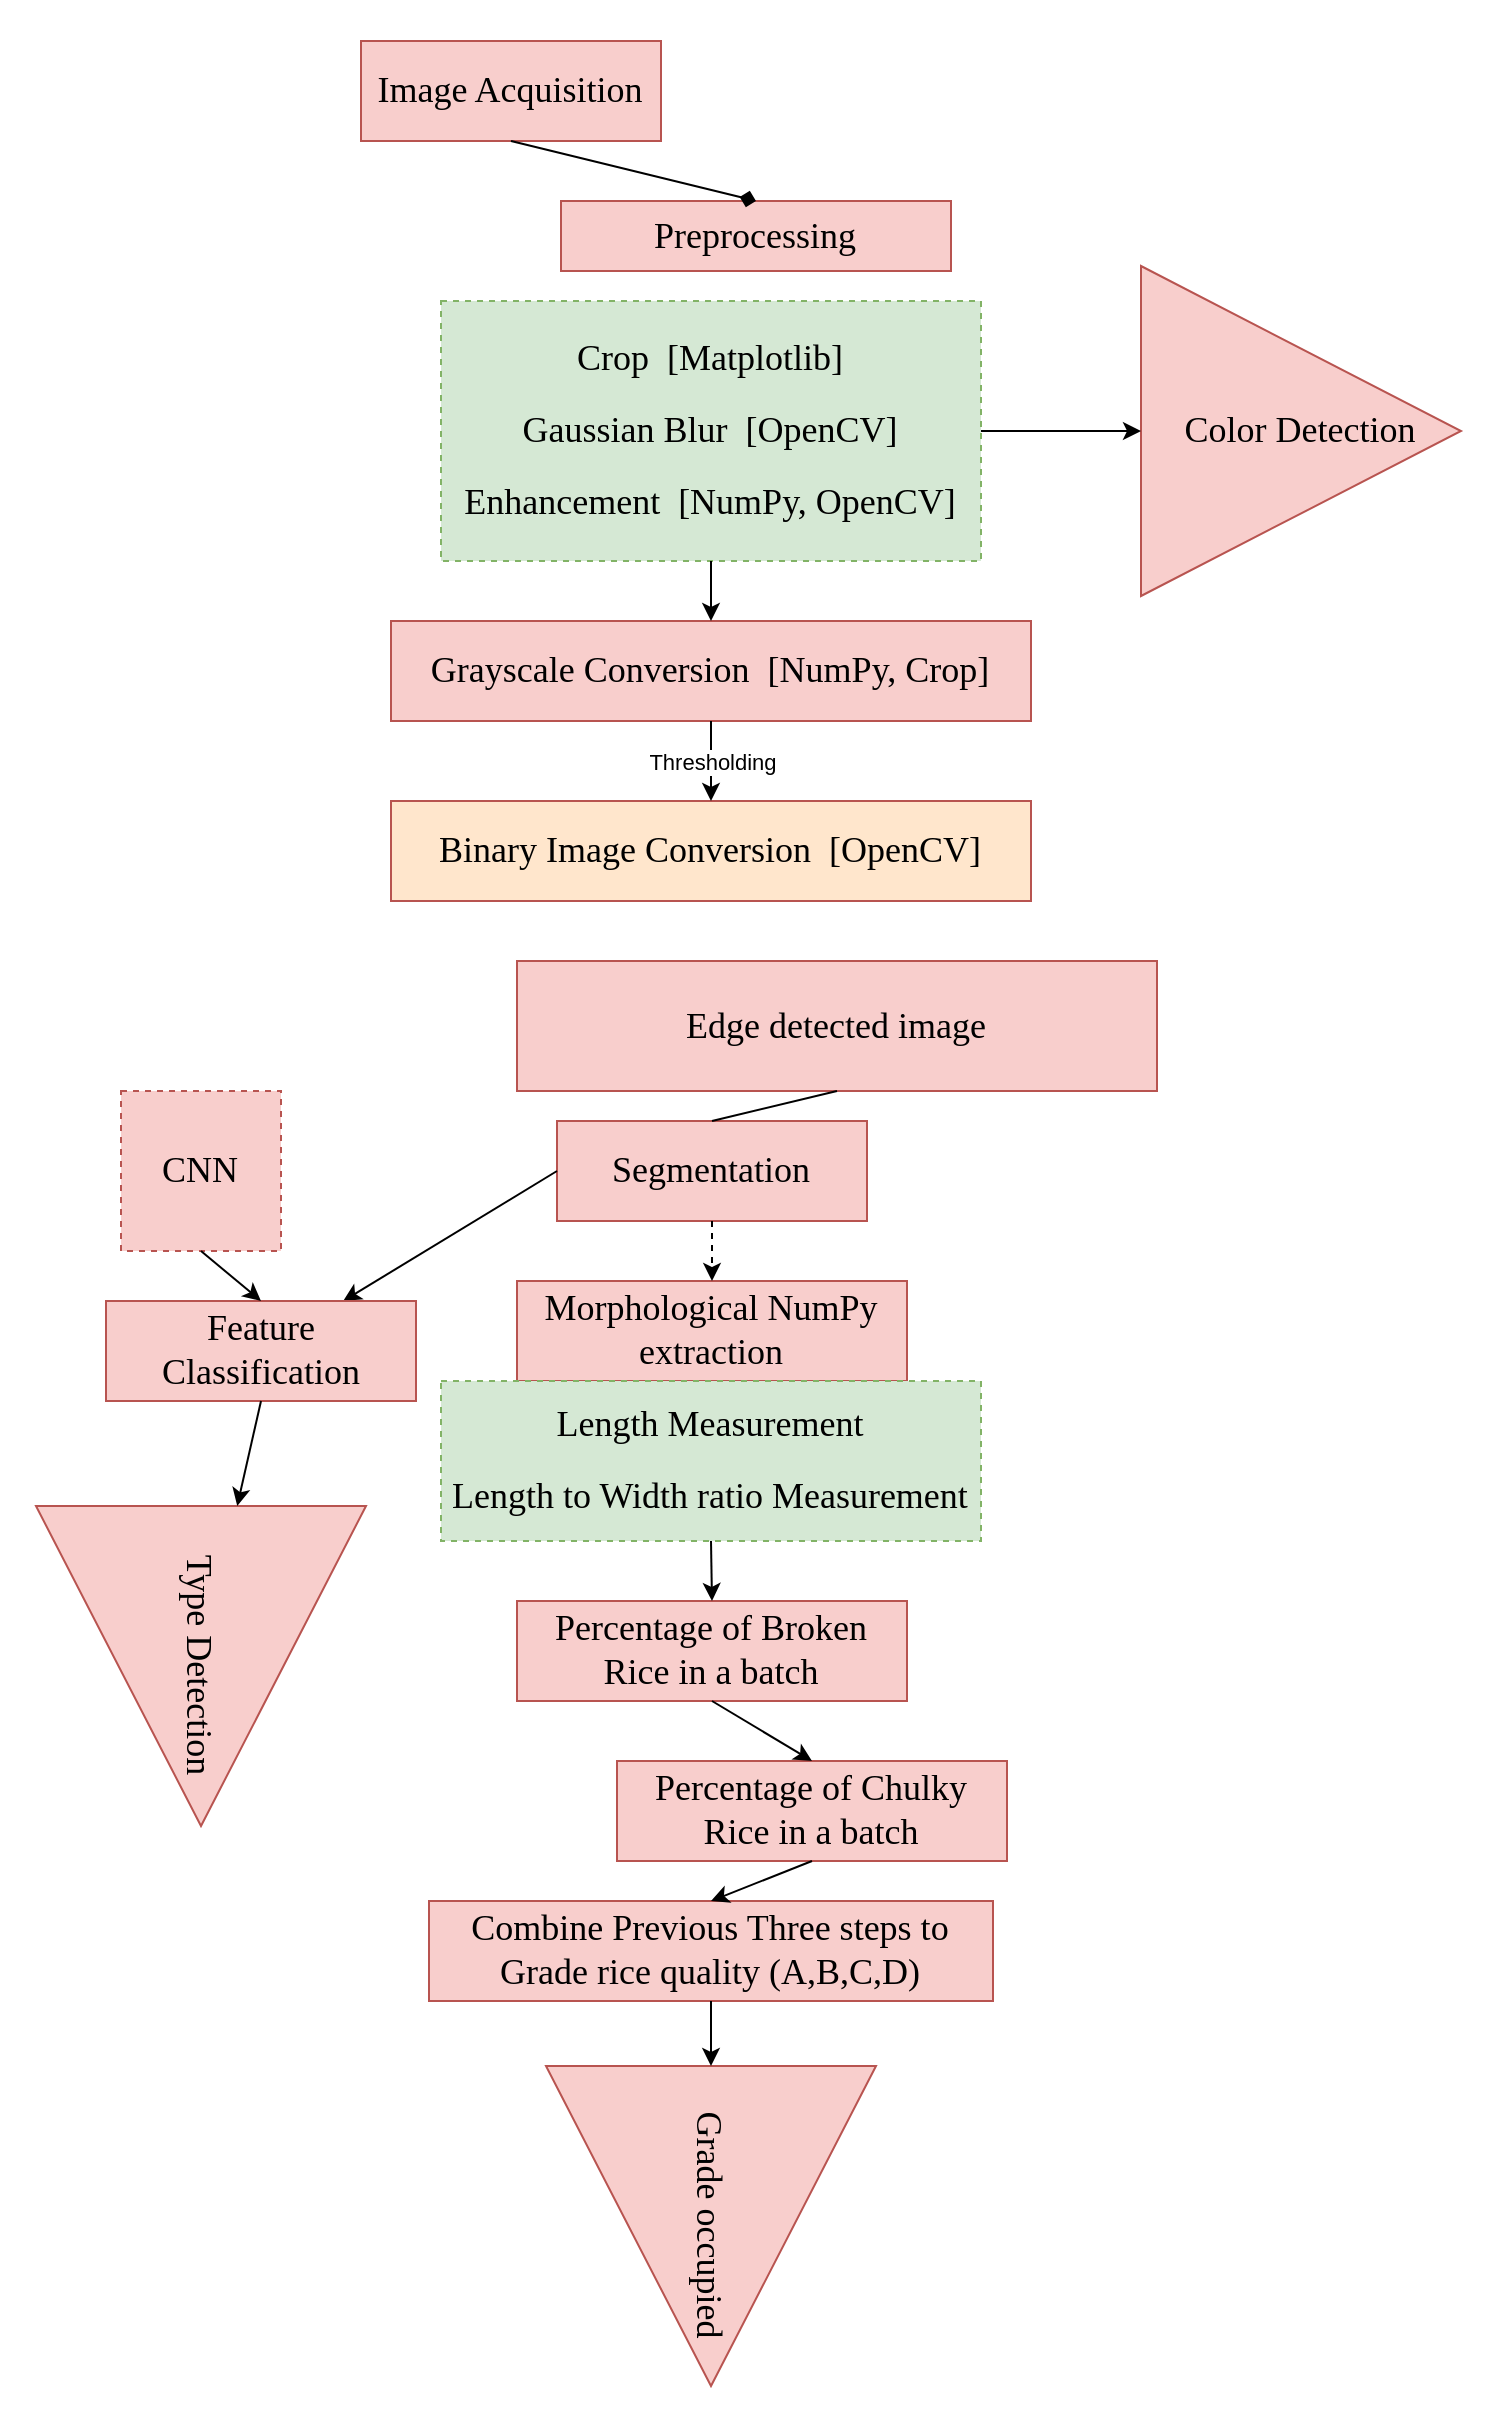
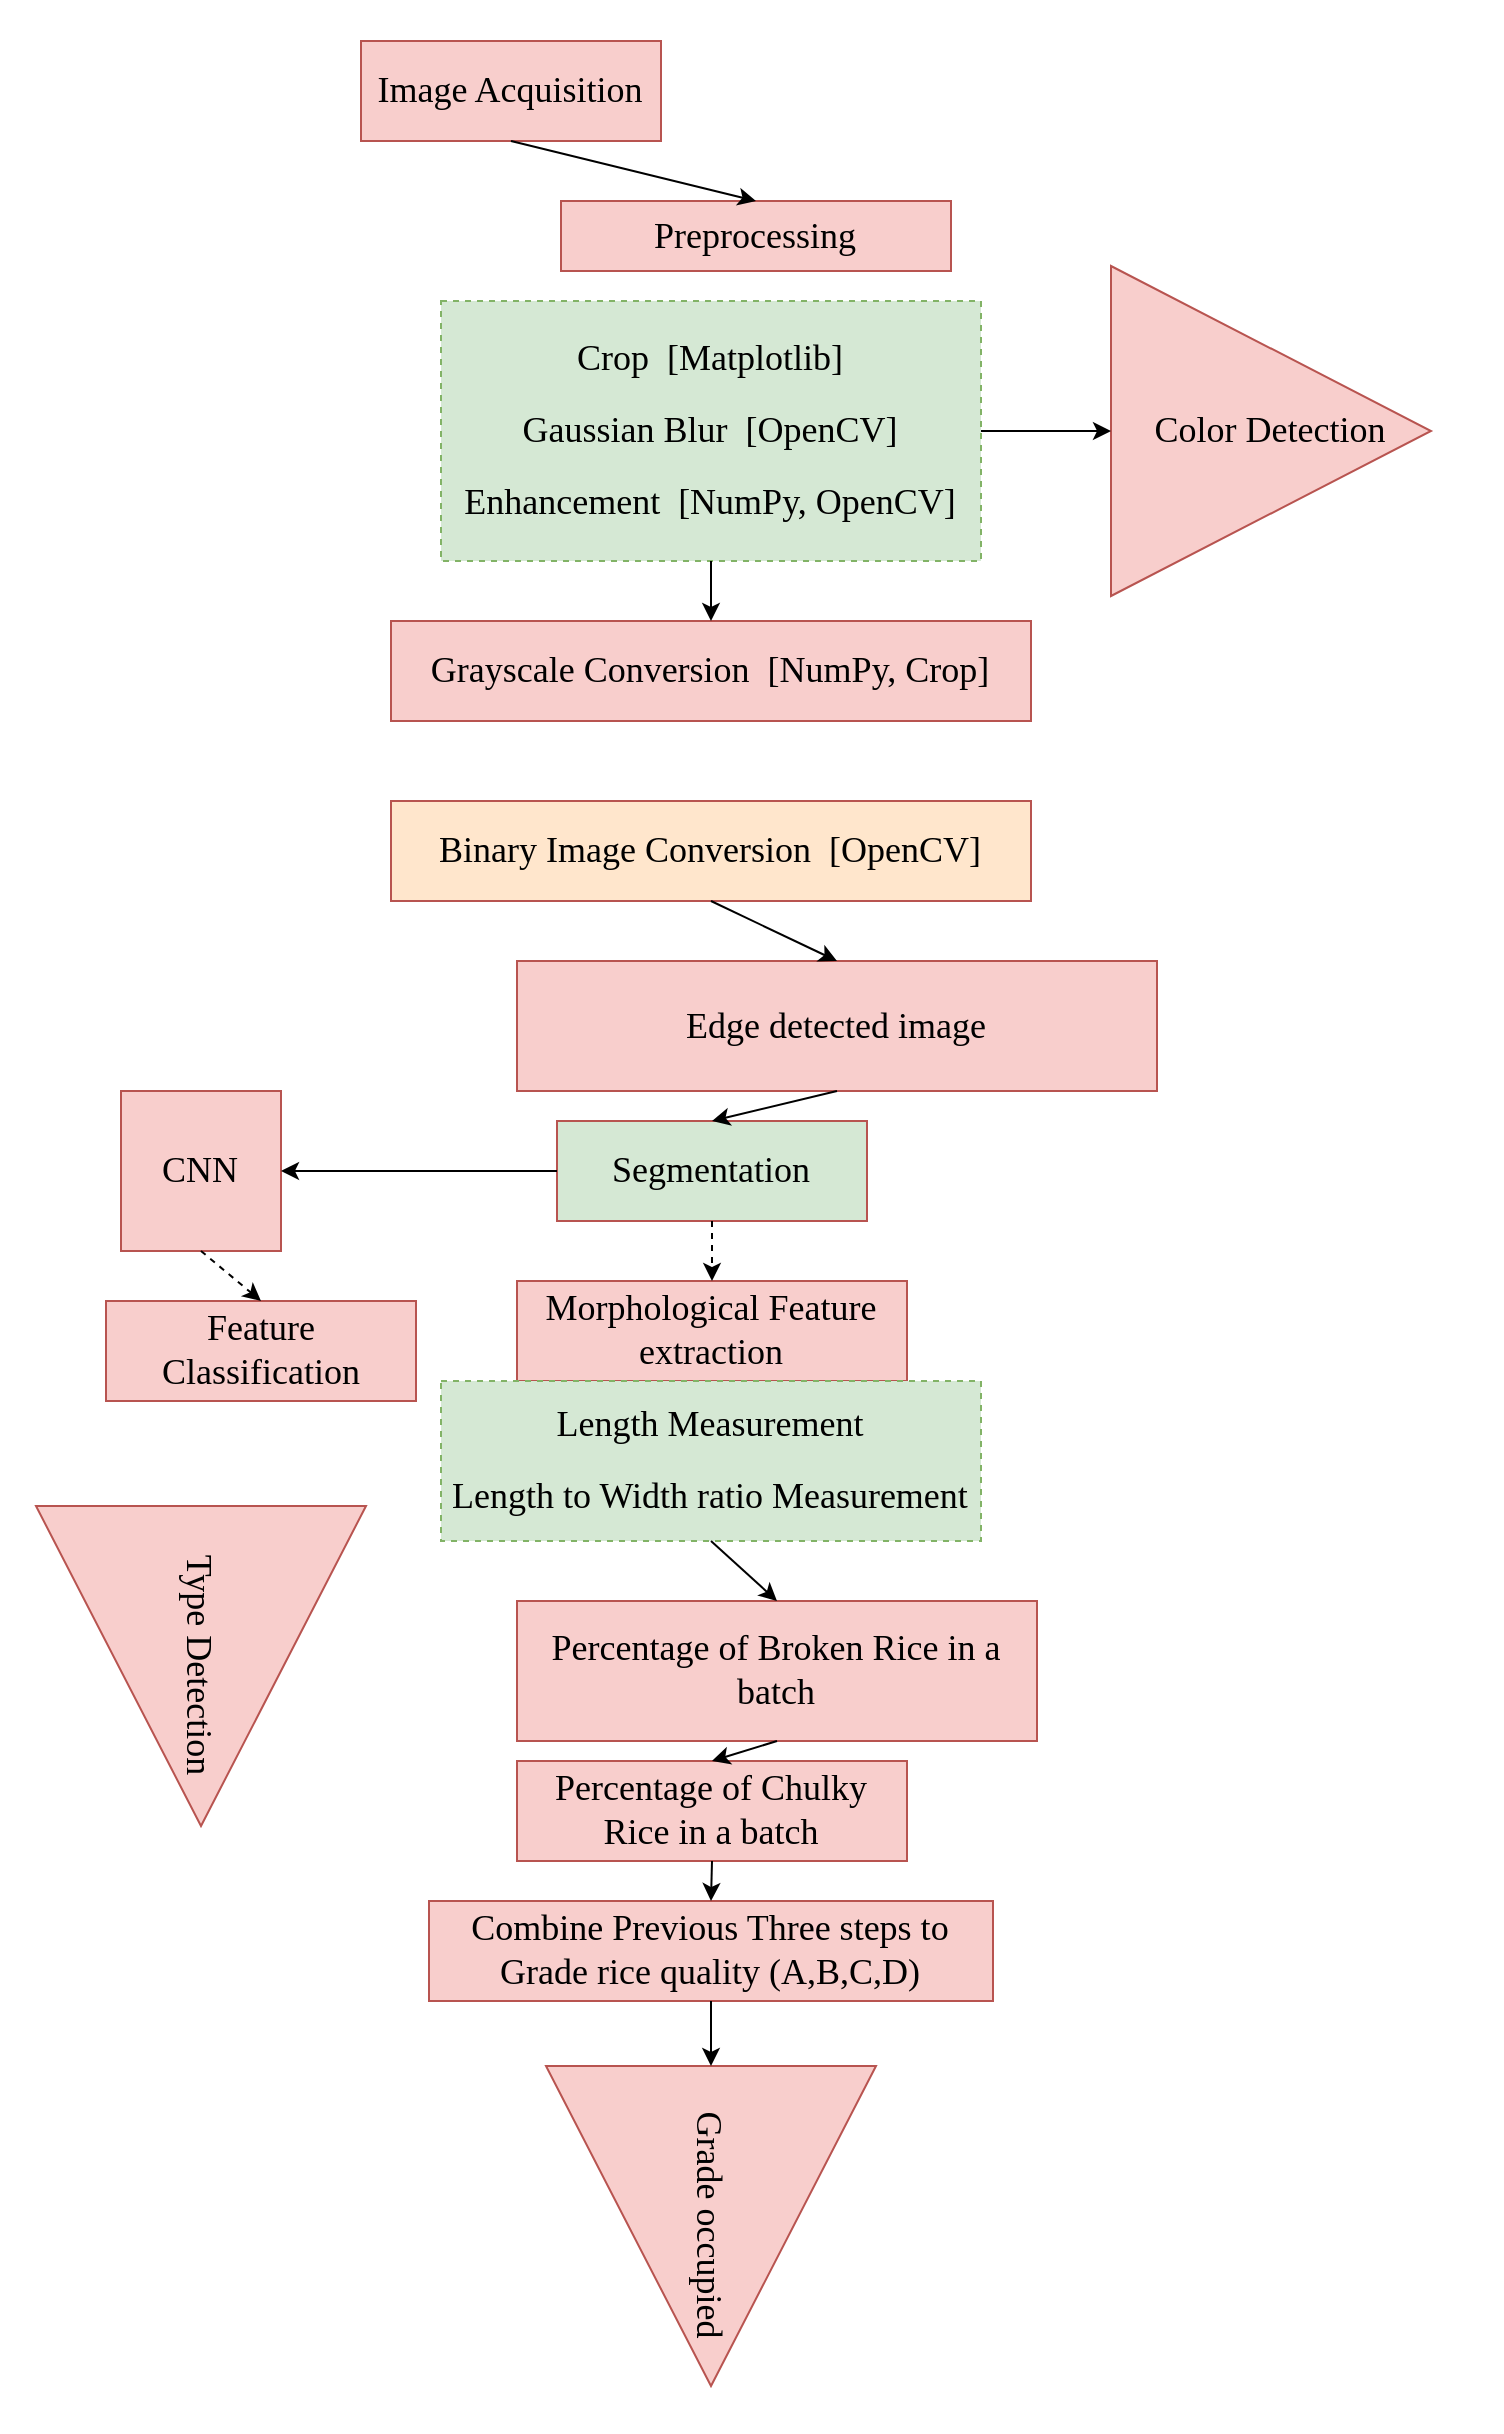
- <mxCell id="5" value="" style="endArrow=diamond;html=1;rounded=0;exitX=0.5;exitY=1;exitDx=0;exitDy=0;entryX=0.5;entryY=0;entryDx=0;entryDy=0;" edge="1" parent="1" source="2" target="3"><mxGeometry width="50" height="50" relative="1" as="geometry"><mxPoint x="330" y="300" as="sourcePoint" /><mxPoint x="380" y="250" as="targetPoint" /></mxGeometry></mxCell>
+ <mxCell id="5" value="" style="endArrow=classic;html=1;rounded=0;exitX=0.5;exitY=1;exitDx=0;exitDy=0;entryX=0.5;entryY=0;entryDx=0;entryDy=0;" edge="1" parent="1" source="2" target="3"><mxGeometry width="50" height="50" relative="1" as="geometry"><mxPoint x="330" y="300" as="sourcePoint" /><mxPoint x="380" y="250" as="targetPoint" /></mxGeometry></mxCell>
- <mxCell id="13" value="&lt;font face=&quot;Times New Roman&quot;&gt;&lt;font style=&quot;font-size: 18px;&quot;&gt;Color Detection&lt;/font&gt;&lt;br&gt;&lt;/font&gt;" style="triangle;whiteSpace=wrap;html=1;fillColor=#f8cecc;strokeColor=#b85450;" vertex="1" parent="1"><mxGeometry x="570" y="132.5" width="160" height="165" as="geometry" /></mxCell>
+ <mxCell id="13" value="&lt;font face=&quot;Times New Roman&quot;&gt;&lt;font style=&quot;font-size: 18px;&quot;&gt;Color Detection&lt;/font&gt;&lt;br&gt;&lt;/font&gt;" style="triangle;whiteSpace=wrap;html=1;fillColor=#f8cecc;strokeColor=#b85450;" vertex="1" parent="1"><mxGeometry x="555" y="132.5" width="160" height="165" as="geometry" /></mxCell>
- <mxCell id="8" value="" style="endArrow=classic;html=1;rounded=0;exitX=0.5;exitY=1;exitDx=0;exitDy=0;entryX=0.5;entryY=0;entryDx=0;entryDy=0;" edge="1" parent="1" source="6" target="7"><mxGeometry relative="1" as="geometry"><mxPoint x="430" y="500" as="sourcePoint" /><mxPoint x="530" y="500" as="targetPoint" /></mxGeometry></mxCell>
- <mxCell id="9" value="Label" style="edgeLabel;resizable=0;html=1;align=center;verticalAlign=middle;" connectable="0" vertex="1" parent="8"><mxGeometry relative="1" as="geometry" /></mxCell>
- <mxCell id="10" value="Thresholding" style="edgeLabel;html=1;align=center;verticalAlign=middle;resizable=0;points=[];" vertex="1" connectable="0" parent="8"><mxGeometry x="-0.003" relative="1" as="geometry"><mxPoint as="offset" /></mxGeometry></mxCell>
+ <mxCell id="15" value="" style="endArrow=classic;html=1;rounded=0;exitX=0.5;exitY=1;exitDx=0;exitDy=0;entryX=0.5;entryY=0;entryDx=0;entryDy=0;" edge="1" parent="1" source="7" target="12"><mxGeometry width="50" height="50" relative="1" as="geometry"><mxPoint x="420" y="440" as="sourcePoint" /><mxPoint x="470" y="390" as="targetPoint" /></mxGeometry></mxCell>
- <mxCell id="16" value="" style="endArrow=none;html=1;rounded=0;exitX=0.5;exitY=1;exitDx=0;exitDy=0;entryX=0.5;entryY=0;entryDx=0;entryDy=0;" edge="1" parent="1" source="12" target="11"><mxGeometry width="50" height="50" relative="1" as="geometry"><mxPoint x="420" y="440" as="sourcePoint" /><mxPoint x="470" y="390" as="targetPoint" /></mxGeometry></mxCell>
+ <mxCell id="16" value="" style="endArrow=classic;html=1;rounded=0;exitX=0.5;exitY=1;exitDx=0;exitDy=0;entryX=0.5;entryY=0;entryDx=0;entryDy=0;" edge="1" parent="1" source="12" target="11"><mxGeometry width="50" height="50" relative="1" as="geometry"><mxPoint x="420" y="440" as="sourcePoint" /><mxPoint x="470" y="390" as="targetPoint" /></mxGeometry></mxCell>
- <mxCell id="18" value="&lt;font style=&quot;font-size: 18px;&quot; face=&quot;Times New Roman&quot;&gt;CNN&lt;/font&gt;" style="whiteSpace=wrap;html=1;aspect=fixed;fillColor=#f8cecc;strokeColor=#b85450;dashed=1;" vertex="1" parent="1"><mxGeometry x="60" y="545" width="80" height="80" as="geometry" /></mxCell>
+ <mxCell id="18" value="&lt;font style=&quot;font-size: 18px;&quot; face=&quot;Times New Roman&quot;&gt;CNN&lt;/font&gt;" style="whiteSpace=wrap;html=1;aspect=fixed;fillColor=#f8cecc;strokeColor=#b85450;" vertex="1" parent="1"><mxGeometry x="60" y="545" width="80" height="80" as="geometry" /></mxCell>
- <mxCell id="11" value="&lt;font face=&quot;Times New Roman&quot; style=&quot;&quot;&gt;&lt;span style=&quot;font-size: 18px;&quot;&gt;Segmentation&lt;/span&gt;&lt;/font&gt;" style="rounded=0;whiteSpace=wrap;html=1;fillColor=#f8cecc;strokeColor=#b85450;" vertex="1" parent="1"><mxGeometry x="278" y="560" width="155" height="50" as="geometry" /></mxCell>
+ <mxCell id="11" value="&lt;font face=&quot;Times New Roman&quot; style=&quot;&quot;&gt;&lt;span style=&quot;font-size: 18px;&quot;&gt;Segmentation&lt;/span&gt;&lt;/font&gt;" style="rounded=0;whiteSpace=wrap;html=1;fillColor=#d5e8d4;strokeColor=#b85450;" vertex="1" parent="1"><mxGeometry x="278" y="560" width="155" height="50" as="geometry" /></mxCell>
- <mxCell id="19" value="" style="endArrow=classic;html=1;rounded=0;exitX=0;exitY=0.5;exitDx=0;exitDy=0;" edge="1" parent="1" source="11" target="20"><mxGeometry width="50" height="50" relative="1" as="geometry"><mxPoint x="350" y="520" as="sourcePoint" /><mxPoint x="400" y="470" as="targetPoint" /></mxGeometry></mxCell>
+ <mxCell id="19" value="" style="endArrow=classic;html=1;rounded=0;exitX=0;exitY=0.5;exitDx=0;exitDy=0;entryX=1;entryY=0.5;entryDx=0;entryDy=0;" edge="1" parent="1" source="11" target="18"><mxGeometry width="50" height="50" relative="1" as="geometry"><mxPoint x="350" y="520" as="sourcePoint" /><mxPoint x="400" y="470" as="targetPoint" /></mxGeometry></mxCell>
- <mxCell id="21" value="" style="endArrow=classic;html=1;rounded=0;exitX=0.5;exitY=1;exitDx=0;exitDy=0;entryX=0.5;entryY=0;entryDx=0;entryDy=0;" edge="1" parent="1" source="18" target="20"><mxGeometry width="50" height="50" relative="1" as="geometry"><mxPoint x="350" y="520" as="sourcePoint" /><mxPoint x="400" y="470" as="targetPoint" /></mxGeometry></mxCell>
+ <mxCell id="21" value="" style="endArrow=classic;html=1;rounded=0;exitX=0.5;exitY=1;exitDx=0;exitDy=0;entryX=0.5;entryY=0;entryDx=0;entryDy=0;dashed=1;" edge="1" parent="1" source="18" target="20"><mxGeometry width="50" height="50" relative="1" as="geometry"><mxPoint x="350" y="520" as="sourcePoint" /><mxPoint x="400" y="470" as="targetPoint" /></mxGeometry></mxCell>
- <mxCell id="24" value="&lt;font face=&quot;Times New Roman&quot; style=&quot;&quot;&gt;&lt;span style=&quot;font-size: 18px;&quot;&gt;Morphological NumPy extraction&lt;/span&gt;&lt;/font&gt;" style="rounded=0;whiteSpace=wrap;html=1;fillColor=#f8cecc;strokeColor=#b85450;" vertex="1" parent="1"><mxGeometry x="258" y="640" width="195" height="50" as="geometry" /></mxCell>
+ <mxCell id="24" value="&lt;font face=&quot;Times New Roman&quot; style=&quot;&quot;&gt;&lt;span style=&quot;font-size: 18px;&quot;&gt;Morphological Feature extraction&lt;/span&gt;&lt;/font&gt;" style="rounded=0;whiteSpace=wrap;html=1;fillColor=#f8cecc;strokeColor=#b85450;" vertex="1" parent="1"><mxGeometry x="258" y="640" width="195" height="50" as="geometry" /></mxCell>
- <mxCell id="23" value="" style="endArrow=classic;html=1;rounded=0;exitX=0.5;exitY=1;exitDx=0;exitDy=0;" edge="1" parent="1" source="20" target="22"><mxGeometry width="50" height="50" relative="1" as="geometry"><mxPoint x="350" y="580" as="sourcePoint" /><mxPoint x="400" y="530" as="targetPoint" /></mxGeometry></mxCell>
- <mxCell id="27" value="&lt;font face=&quot;Times New Roman&quot;&gt;&lt;span style=&quot;font-size: 18px;&quot;&gt;Percentage of Broken Rice in a batch&lt;/span&gt;&lt;/font&gt;" style="rounded=0;whiteSpace=wrap;html=1;fillColor=#f8cecc;strokeColor=#b85450;" vertex="1" parent="1"><mxGeometry x="258" y="800" width="195" height="50" as="geometry" /></mxCell>
+ <mxCell id="27" value="&lt;font face=&quot;Times New Roman&quot;&gt;&lt;span style=&quot;font-size: 18px;&quot;&gt;Percentage of Broken Rice in a batch&lt;/span&gt;&lt;/font&gt;" style="rounded=0;whiteSpace=wrap;html=1;fillColor=#f8cecc;strokeColor=#b85450;" vertex="1" parent="1"><mxGeometry x="258" y="800" width="260" height="70" as="geometry" /></mxCell>
- <mxCell id="28" value="&lt;font face=&quot;Times New Roman&quot;&gt;&lt;span style=&quot;font-size: 18px;&quot;&gt;Percentage of Chulky Rice in a batch&lt;/span&gt;&lt;/font&gt;" style="rounded=0;whiteSpace=wrap;html=1;fillColor=#f8cecc;strokeColor=#b85450;" vertex="1" parent="1"><mxGeometry x="308" y="880" width="195" height="50" as="geometry" /></mxCell>
+ <mxCell id="28" value="&lt;font face=&quot;Times New Roman&quot;&gt;&lt;span style=&quot;font-size: 18px;&quot;&gt;Percentage of Chulky Rice in a batch&lt;/span&gt;&lt;/font&gt;" style="rounded=0;whiteSpace=wrap;html=1;fillColor=#f8cecc;strokeColor=#b85450;" vertex="1" parent="1"><mxGeometry x="258" y="880" width="195" height="50" as="geometry" /></mxCell>
